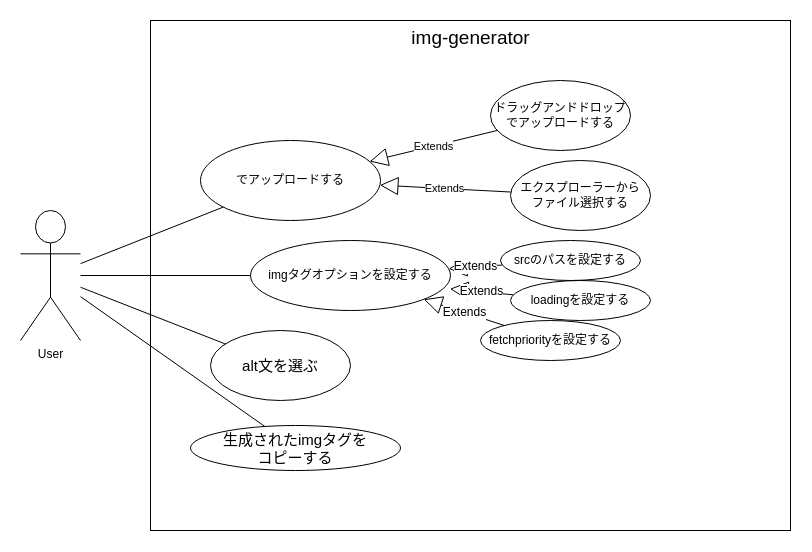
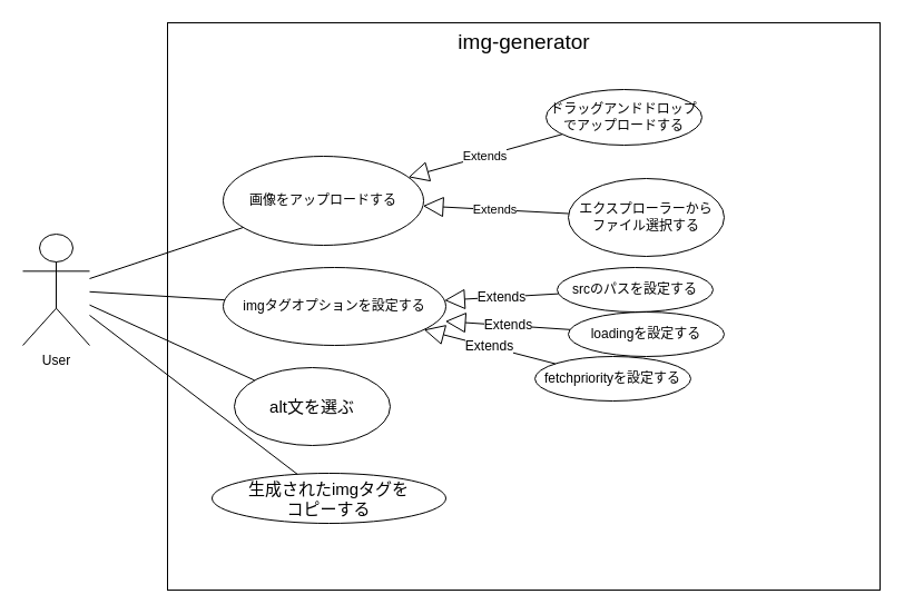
- <mxCell id="6" value="ドラッグアンドドロップ&lt;br&gt;でアップロードする" style="ellipse;whiteSpace=wrap;html=1;fillColor=none;" vertex="1" parent="1"><mxGeometry x="490" y="80" width="140" height="70" as="geometry" /></mxCell>
+ <mxCell id="6" value="ドラッグアンドドロップ&lt;br&gt;でアップロードする" style="ellipse;whiteSpace=wrap;html=1;fillColor=none;" vertex="1" parent="1"><mxGeometry x="490" y="80" width="140" height="50" as="geometry" /></mxCell>
- <mxCell id="4" value="でアップロードする" style="ellipse;whiteSpace=wrap;html=1;fillColor=none;" vertex="1" parent="1"><mxGeometry x="200" y="140" width="180" height="80" as="geometry" /></mxCell>
+ <mxCell id="4" value="画像をアップロードする" style="ellipse;whiteSpace=wrap;html=1;fillColor=none;" vertex="1" parent="1"><mxGeometry x="200" y="140" width="180" height="80" as="geometry" /></mxCell>
- <mxCell id="3" value="User" style="shape=umlActor;verticalLabelPosition=bottom;verticalAlign=top;html=1;fillColor=none;" vertex="1" parent="1"><mxGeometry x="20" y="210" width="60" height="130" as="geometry" /></mxCell>
+ <mxCell id="3" value="User" style="shape=umlActor;verticalLabelPosition=bottom;verticalAlign=top;html=1;fillColor=none;" vertex="1" parent="1"><mxGeometry x="20" y="210" width="60" height="100" as="geometry" /></mxCell>
- <mxCell id="10" value="imgタグオプションを設定する" style="ellipse;whiteSpace=wrap;html=1;fontSize=12;fillColor=none;" vertex="1" parent="1"><mxGeometry x="250" y="240" width="200" height="70" as="geometry" /></mxCell>
+ <mxCell id="10" value="imgタグオプションを設定する" style="ellipse;whiteSpace=wrap;html=1;fontSize=12;fillColor=none;" vertex="1" parent="1"><mxGeometry x="200" y="240" width="200" height="70" as="geometry" /></mxCell>
